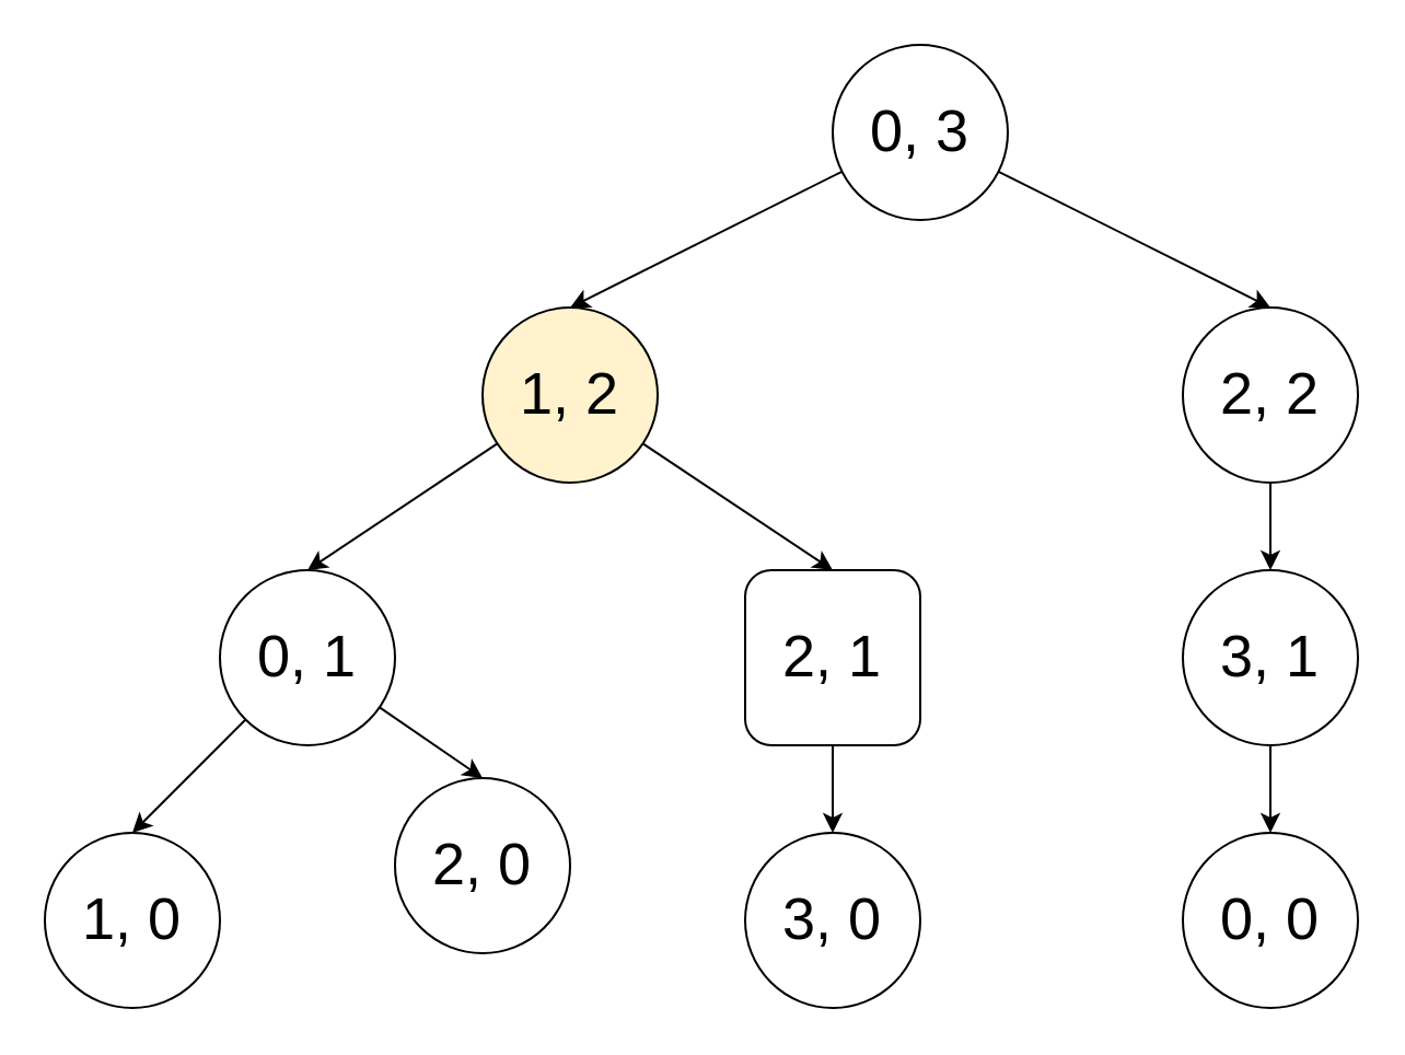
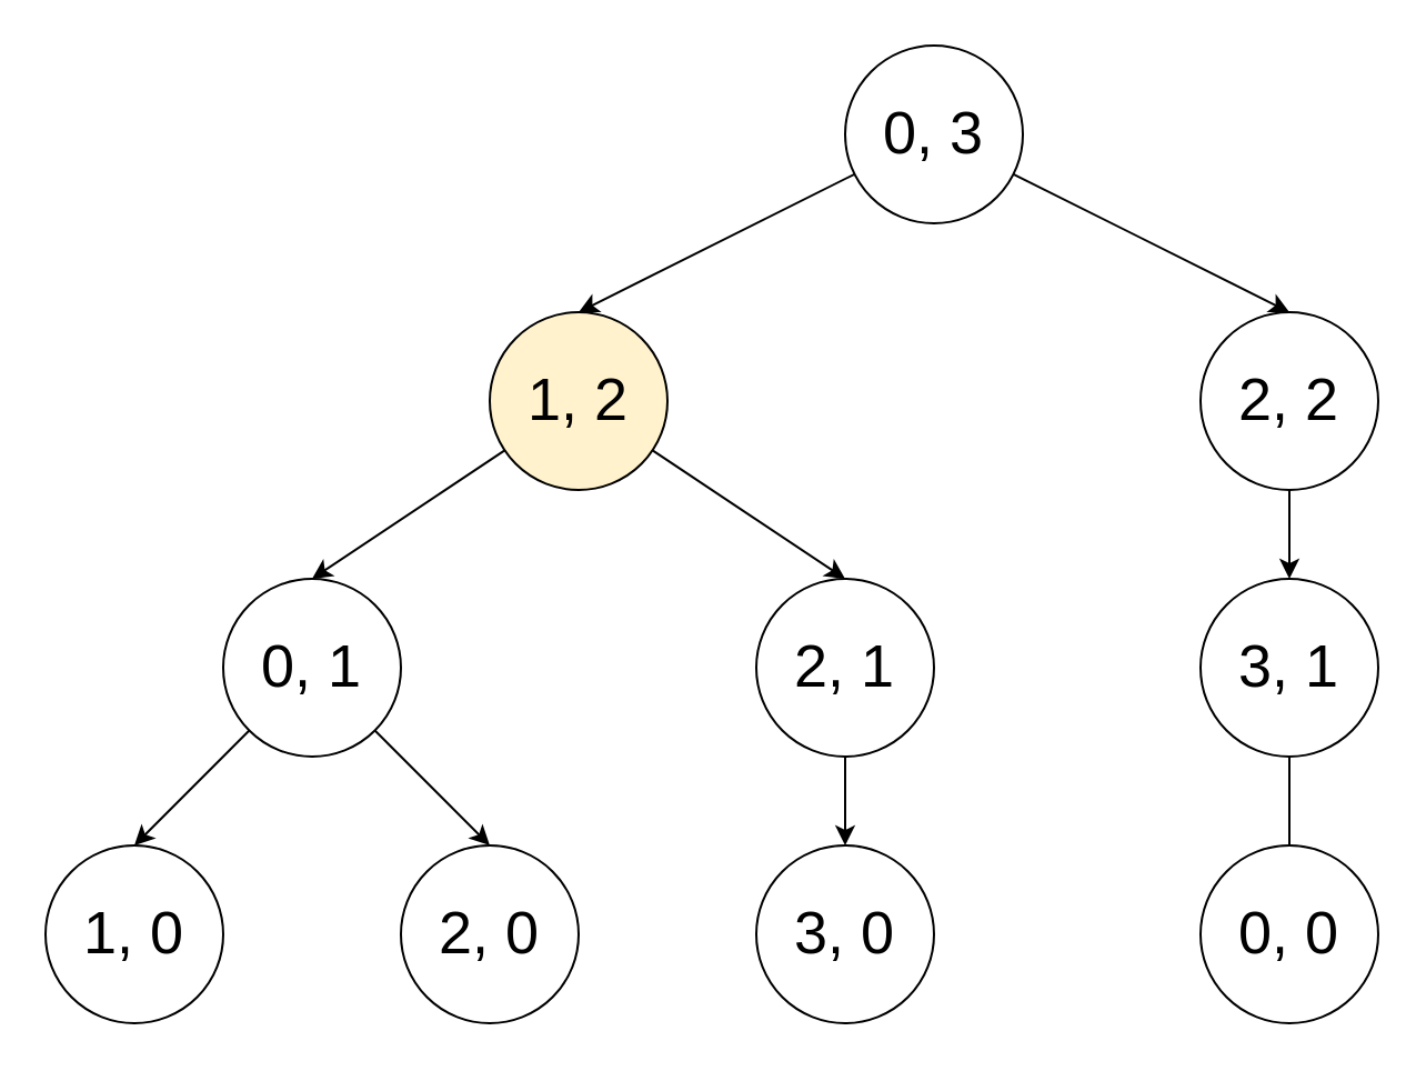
- <mxCell id="14" value="&lt;font style=&quot;font-size: 27px&quot;&gt;2, 1&lt;br&gt;&lt;/font&gt;" style="whiteSpace=wrap;html=1;rounded=1;" vertex="1" parent="1"><mxGeometry x="340" y="260" width="80" height="80" as="geometry" /></mxCell>
+ <mxCell id="14" value="&lt;font style=&quot;font-size: 27px&quot;&gt;2, 1&lt;br&gt;&lt;/font&gt;" style="ellipse;whiteSpace=wrap;html=1;" vertex="1" parent="1"><mxGeometry x="340" y="260" width="80" height="80" as="geometry" /></mxCell>
- <mxCell id="15" style="edgeStyle=none;rounded=0;jumpStyle=none;orthogonalLoop=1;jettySize=auto;html=1;entryX=0.5;entryY=0;entryDx=0;entryDy=0;fontSize=27;strokeColor=default;" edge="1" parent="1" source="16" target="17"><mxGeometry relative="1" as="geometry" /></mxCell>
+ <mxCell id="15" style="edgeStyle=none;rounded=0;jumpStyle=none;orthogonalLoop=1;jettySize=auto;html=1;entryX=0.5;entryY=0;entryDx=0;entryDy=0;fontSize=27;strokeColor=default;endArrow=none;" edge="1" parent="1" source="16" target="17"><mxGeometry relative="1" as="geometry" /></mxCell>
- <mxCell id="19" value="&lt;font style=&quot;font-size: 27px&quot;&gt;2, 0&lt;br&gt;&lt;/font&gt;" style="ellipse;whiteSpace=wrap;html=1;" vertex="1" parent="1"><mxGeometry x="180" y="355" width="80" height="80" as="geometry" /></mxCell>
+ <mxCell id="19" value="&lt;font style=&quot;font-size: 27px&quot;&gt;2, 0&lt;br&gt;&lt;/font&gt;" style="ellipse;whiteSpace=wrap;html=1;" vertex="1" parent="1"><mxGeometry x="180" y="380" width="80" height="80" as="geometry" /></mxCell>
